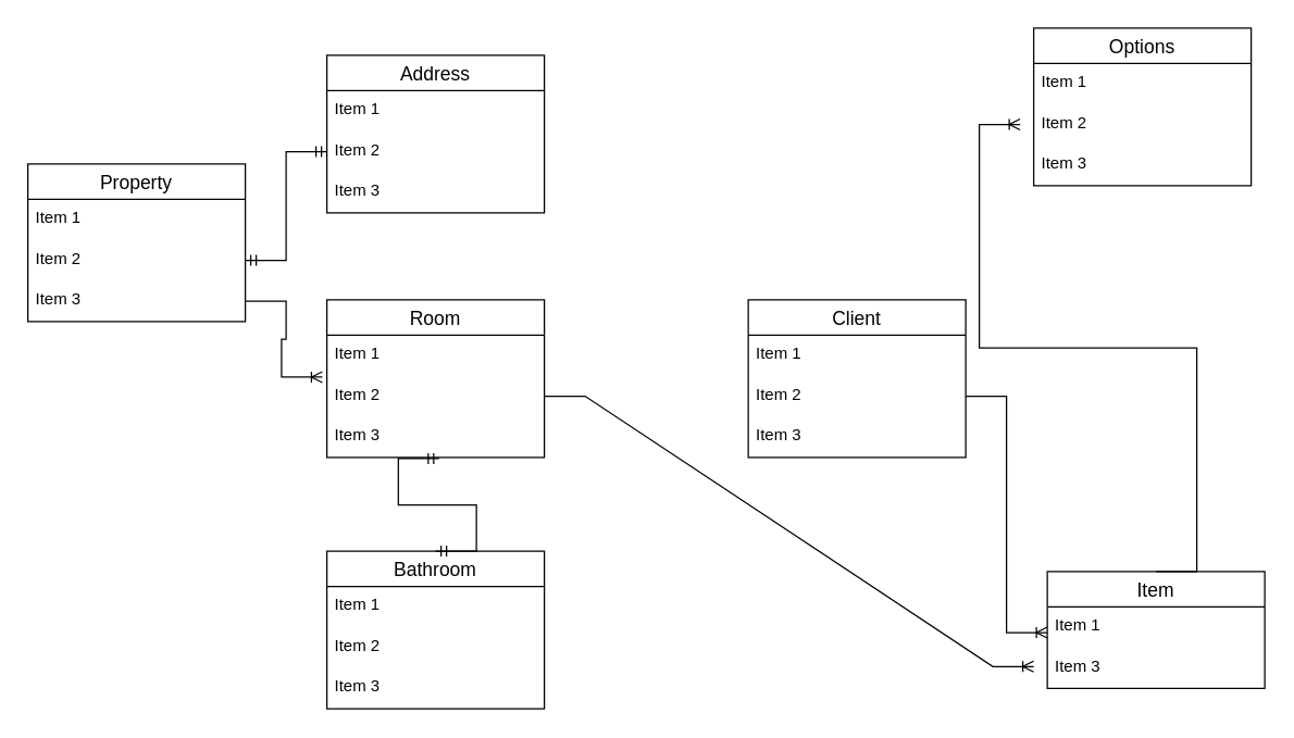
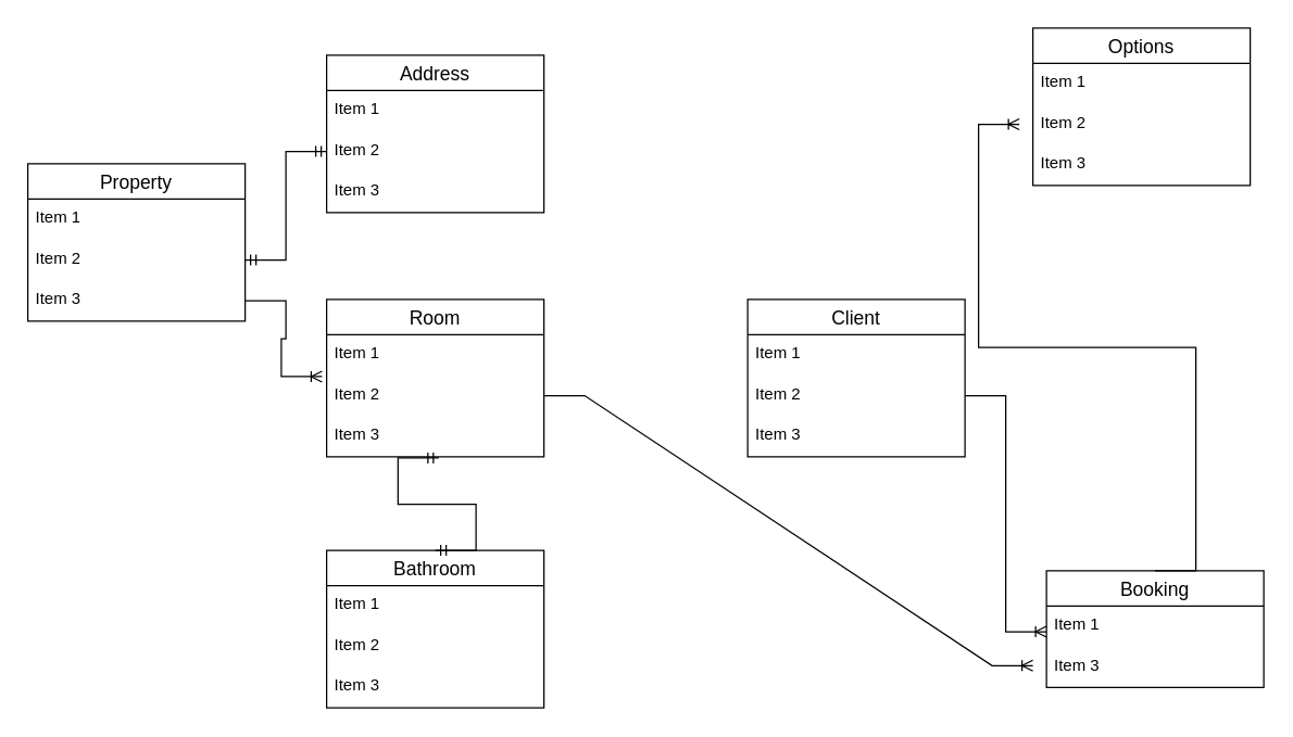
- <mxCell id="6" value="Item" style="swimlane;fontStyle=0;childLayout=stackLayout;horizontal=1;startSize=26;horizontalStack=0;resizeParent=1;resizeParentMax=0;resizeLast=0;collapsible=1;marginBottom=0;align=center;fontSize=14;" parent="1" vertex="1"><mxGeometry x="770" y="420" width="160" height="86" as="geometry" /></mxCell>
+ <mxCell id="6" value="Booking" style="swimlane;fontStyle=0;childLayout=stackLayout;horizontal=1;startSize=26;horizontalStack=0;resizeParent=1;resizeParentMax=0;resizeLast=0;collapsible=1;marginBottom=0;align=center;fontSize=14;" parent="1" vertex="1"><mxGeometry x="770" y="420" width="160" height="86" as="geometry" /></mxCell>
